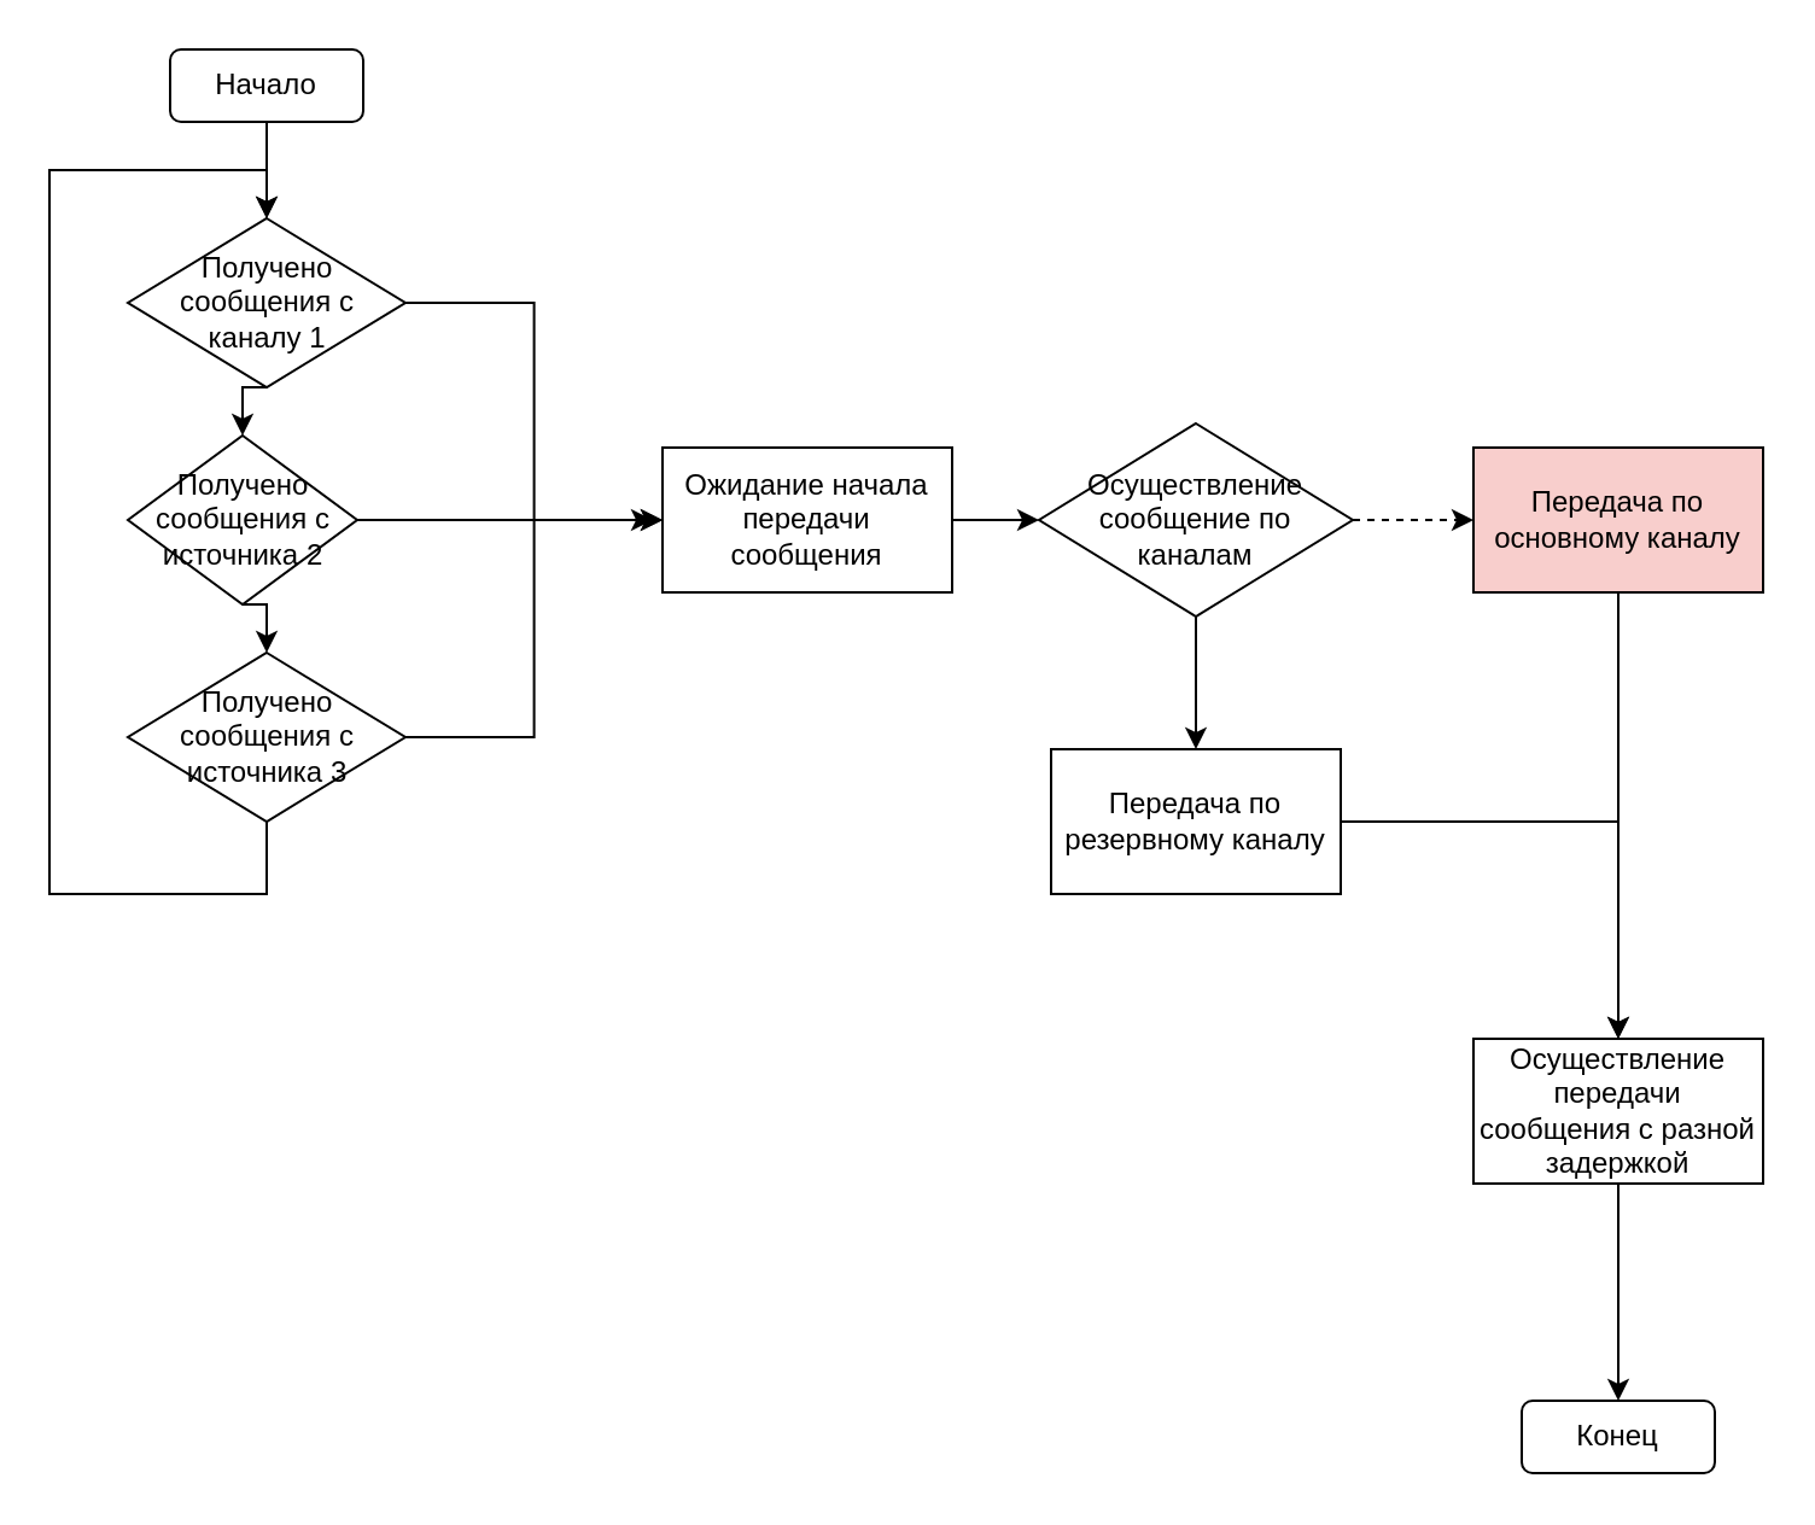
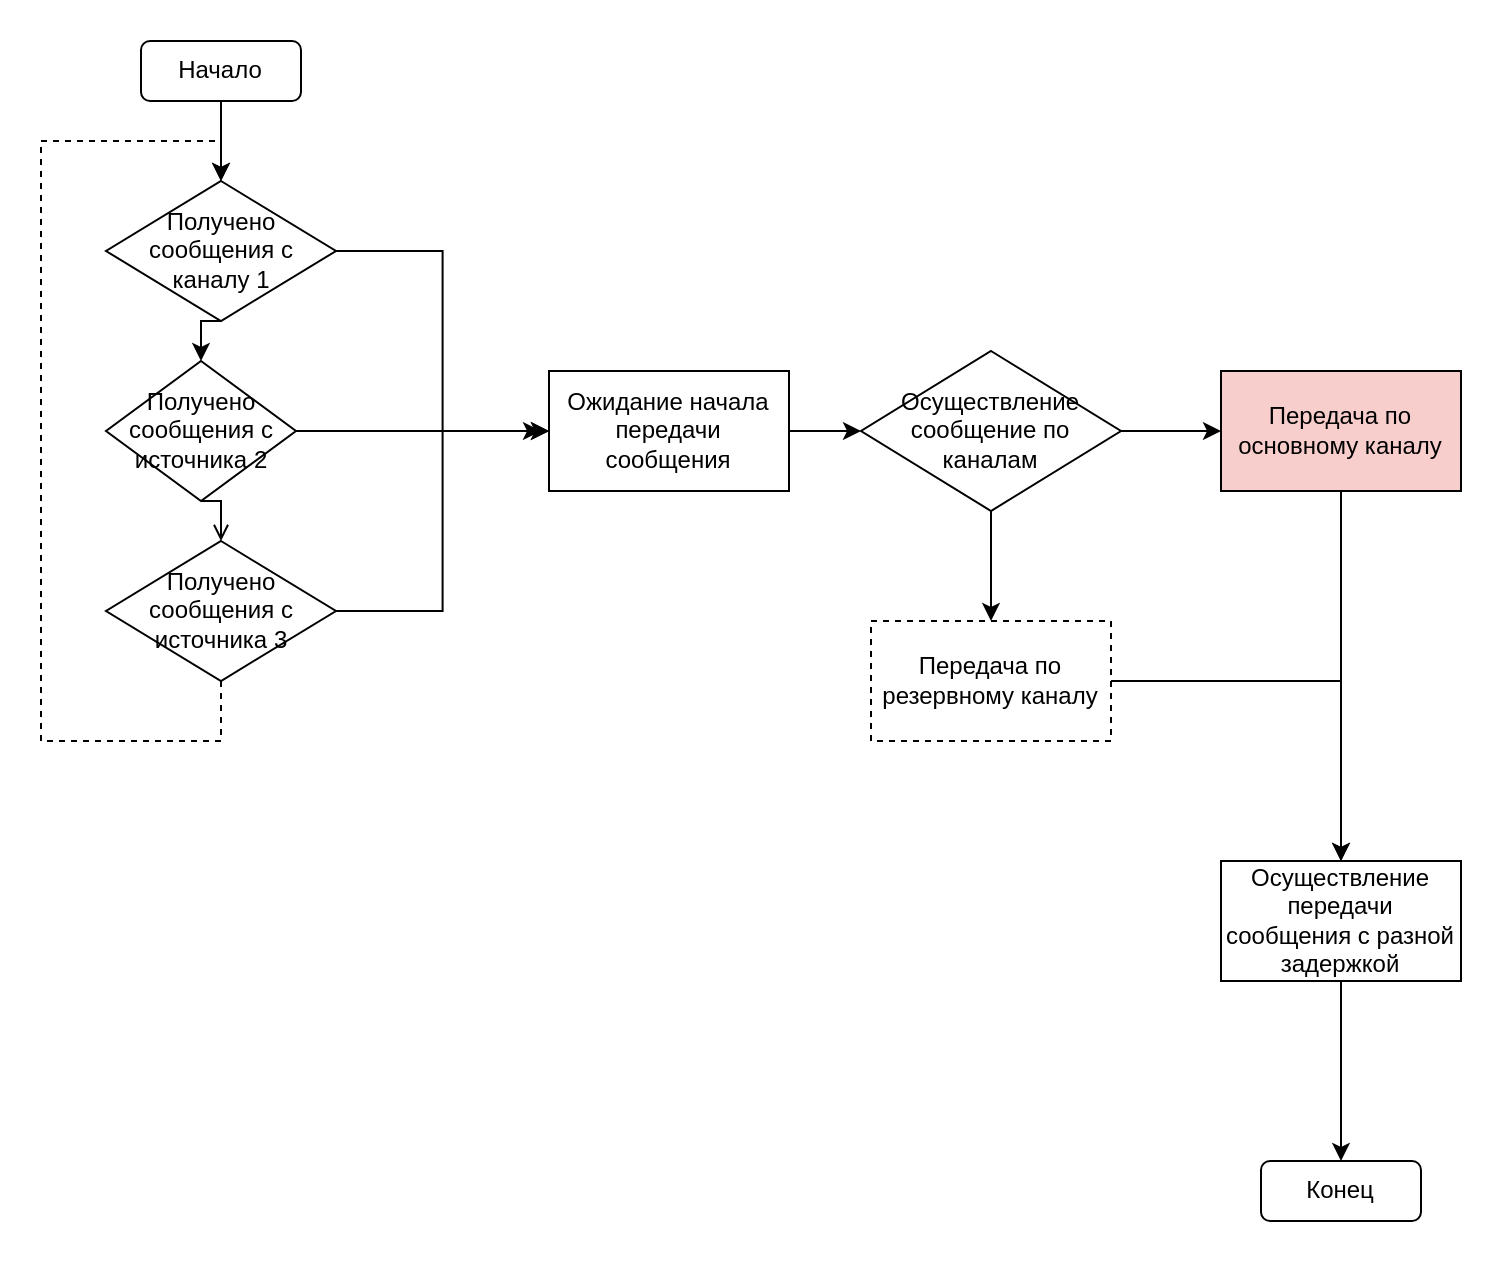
- <mxCell id="17" style="edgeStyle=orthogonalEdgeStyle;rounded=0;orthogonalLoop=1;jettySize=auto;html=1;entryX=0;entryY=0.5;entryDx=0;entryDy=0;dashed=1;" edge="1" parent="1" source="18" target="20"><mxGeometry relative="1" as="geometry" /></mxCell>
+ <mxCell id="17" style="edgeStyle=orthogonalEdgeStyle;rounded=0;orthogonalLoop=1;jettySize=auto;html=1;entryX=0;entryY=0.5;entryDx=0;entryDy=0;" edge="1" parent="1" source="18" target="20"><mxGeometry relative="1" as="geometry" /></mxCell>
- <mxCell id="12" style="edgeStyle=orthogonalEdgeStyle;rounded=0;orthogonalLoop=1;jettySize=auto;html=1;entryX=0.5;entryY=0;entryDx=0;entryDy=0;" edge="1" parent="1" source="13" target="7"><mxGeometry relative="1" as="geometry"><Array as="points"><mxPoint x="110" y="370" /><mxPoint x="20" y="370" /><mxPoint x="20" y="70" /><mxPoint x="110" y="70" /></Array></mxGeometry></mxCell>
+ <mxCell id="12" style="edgeStyle=orthogonalEdgeStyle;rounded=0;orthogonalLoop=1;jettySize=auto;html=1;entryX=0.5;entryY=0;entryDx=0;entryDy=0;dashed=1;" edge="1" parent="1" source="13" target="7"><mxGeometry relative="1" as="geometry"><Array as="points"><mxPoint x="110" y="370" /><mxPoint x="20" y="370" /><mxPoint x="20" y="70" /><mxPoint x="110" y="70" /></Array></mxGeometry></mxCell>
- <mxCell id="8" style="edgeStyle=orthogonalEdgeStyle;rounded=0;orthogonalLoop=1;jettySize=auto;html=1;exitX=0.5;exitY=1;exitDx=0;exitDy=0;entryX=0.5;entryY=0;entryDx=0;entryDy=0;" edge="1" parent="1" source="10" target="13"><mxGeometry relative="1" as="geometry" /></mxCell>
+ <mxCell id="8" style="edgeStyle=orthogonalEdgeStyle;rounded=0;orthogonalLoop=1;jettySize=auto;html=1;exitX=0.5;exitY=1;exitDx=0;exitDy=0;entryX=0.5;entryY=0;entryDx=0;entryDy=0;endArrow=open;" edge="1" parent="1" source="10" target="13"><mxGeometry relative="1" as="geometry" /></mxCell>
- <mxCell id="22" value="Передача по резервному каналу" style="rounded=0;whiteSpace=wrap;html=1;" vertex="1" parent="1"><mxGeometry x="435" y="310" width="120" height="60" as="geometry" /></mxCell>
+ <mxCell id="22" value="Передача по резервному каналу" style="rounded=0;whiteSpace=wrap;html=1;dashed=1;" vertex="1" parent="1"><mxGeometry x="435" y="310" width="120" height="60" as="geometry" /></mxCell>
